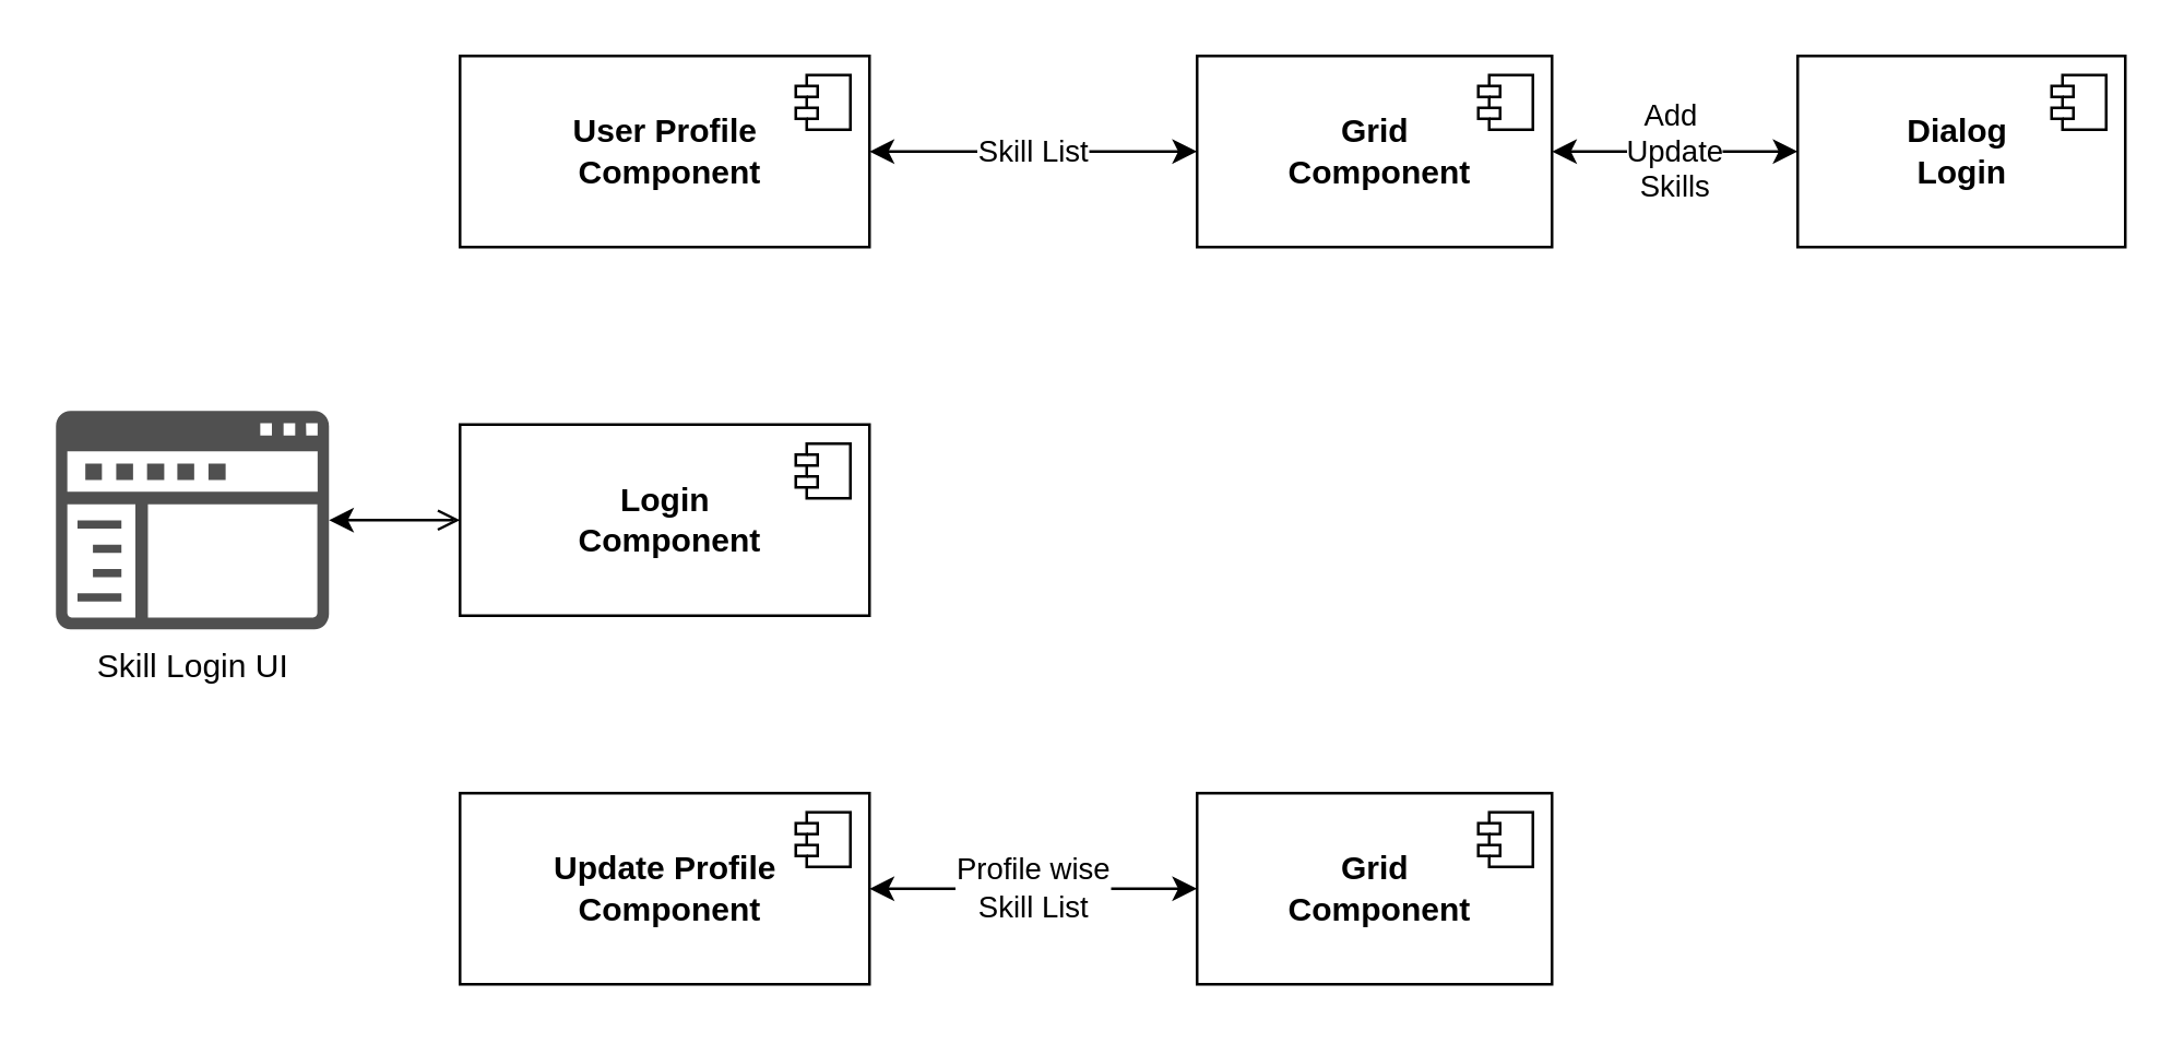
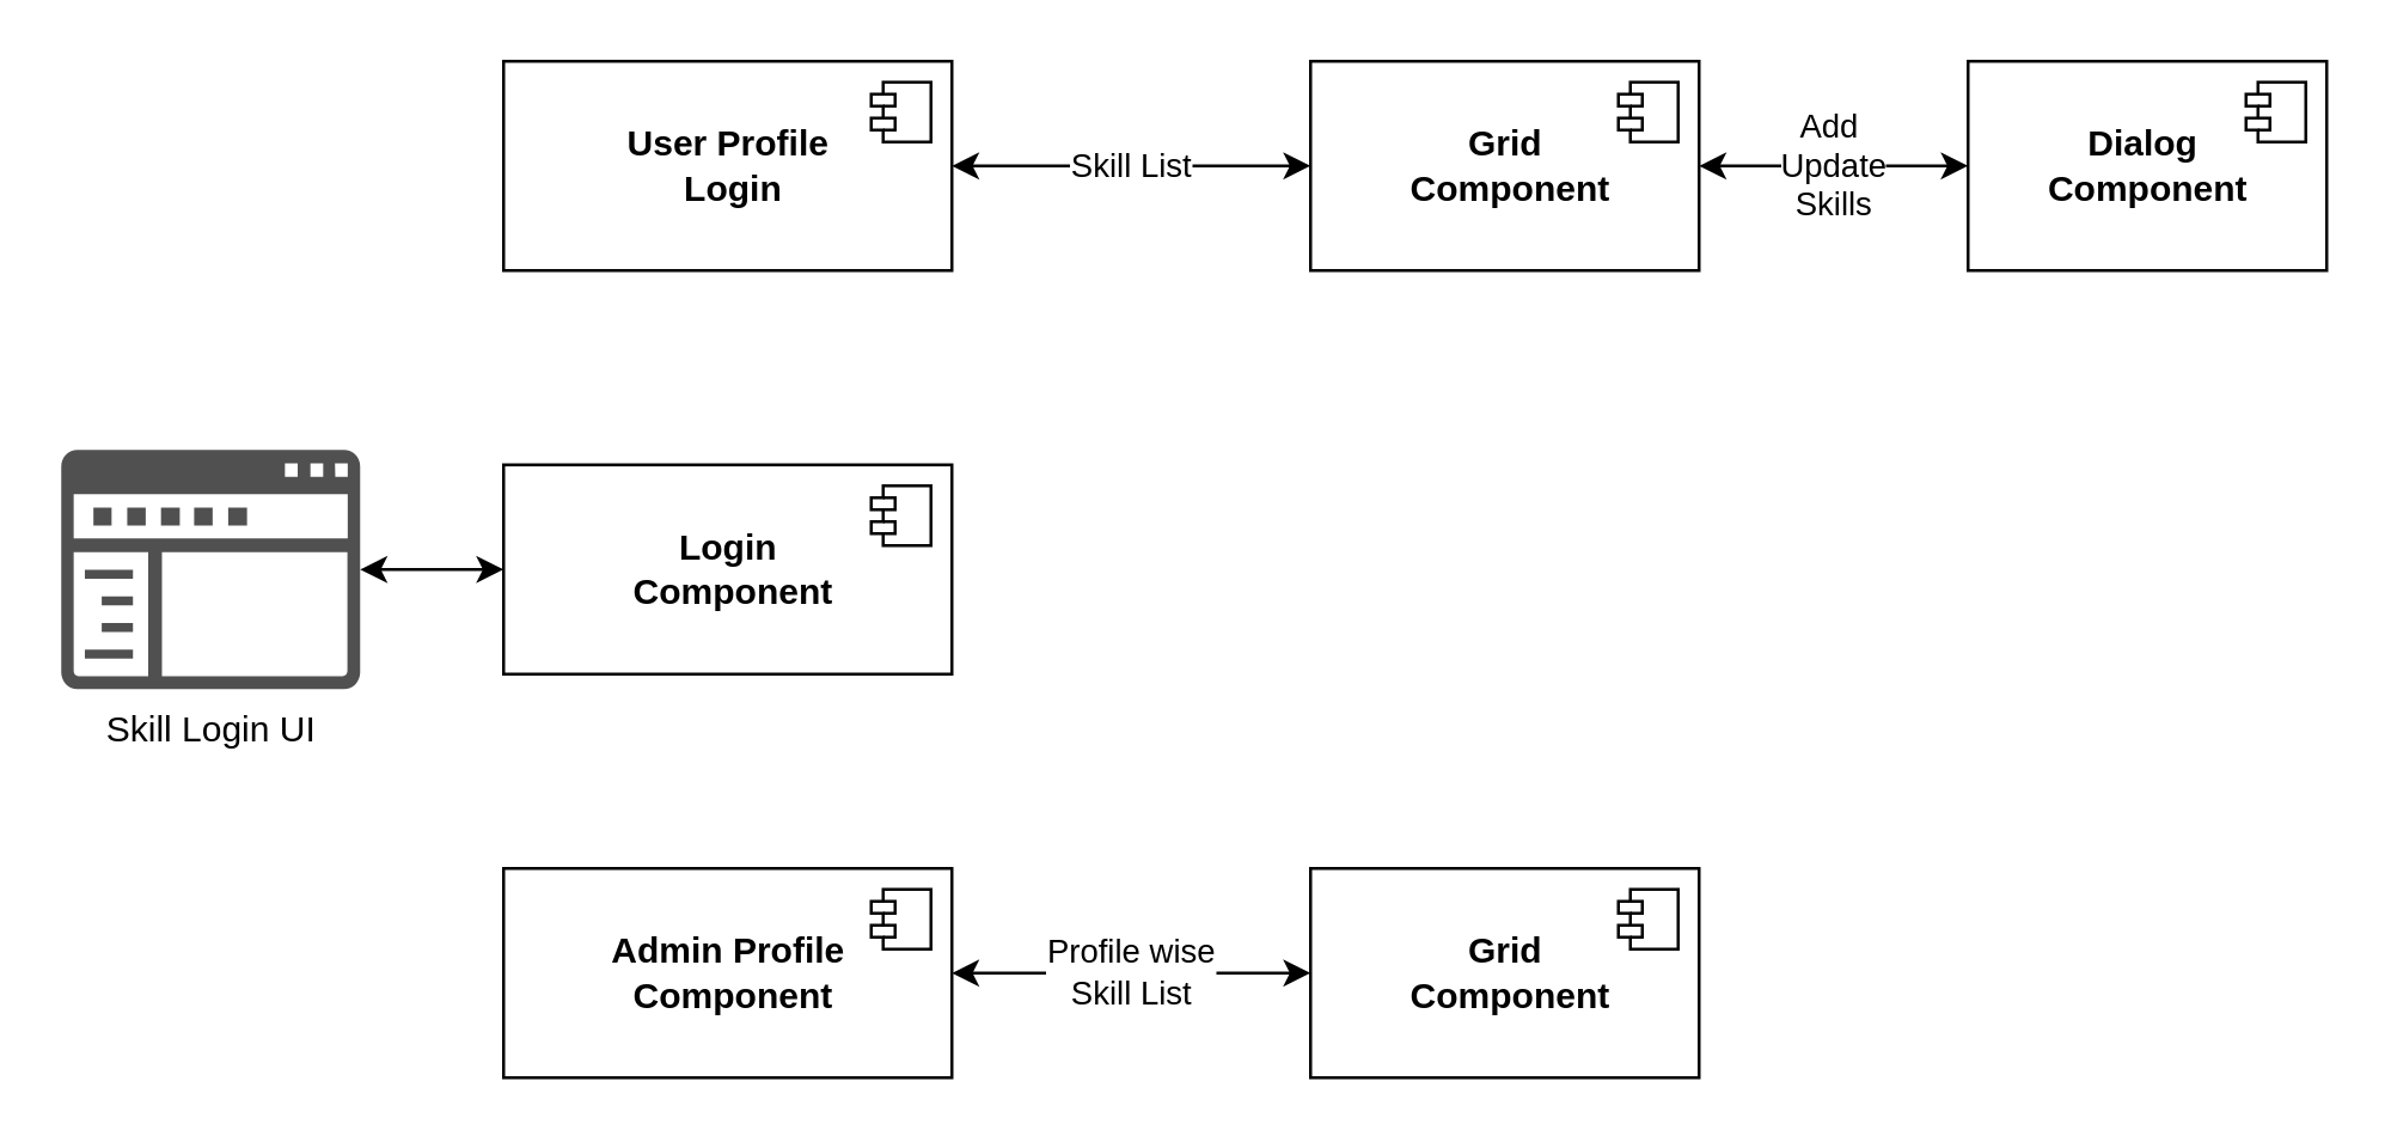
- <mxCell id="11" value="&lt;b&gt;User Profile&lt;br&gt;&amp;nbsp;Component&lt;/b&gt;" style="html=1;dropTarget=0;" vertex="1" parent="1"><mxGeometry x="168" y="20" width="150" height="70" as="geometry" /></mxCell>
+ <mxCell id="11" value="&lt;b&gt;User Profile&lt;br&gt;&amp;nbsp;Login&lt;/b&gt;" style="html=1;dropTarget=0;" vertex="1" parent="1"><mxGeometry x="168" y="20" width="150" height="70" as="geometry" /></mxCell>
- <mxCell id="5" value="&lt;b&gt;Dialog&amp;nbsp;&lt;br&gt;Login&lt;/b&gt;" style="html=1;dropTarget=0;" vertex="1" parent="1"><mxGeometry x="658" y="20" width="120" height="70" as="geometry" /></mxCell>
+ <mxCell id="5" value="&lt;b&gt;Dialog&amp;nbsp;&lt;br&gt;Component&lt;/b&gt;" style="html=1;dropTarget=0;" vertex="1" parent="1"><mxGeometry x="658" y="20" width="120" height="70" as="geometry" /></mxCell>
- <mxCell id="8" value="" style="endArrow=open;startArrow=classic;html=1;rounded=0;exitX=1;exitY=0.5;exitDx=0;exitDy=0;exitPerimeter=0;entryX=0;entryY=0.5;entryDx=0;entryDy=0;" edge="1" parent="1" source="2" target="9"><mxGeometry width="50" height="50" relative="1" as="geometry"><mxPoint x="340" y="200" as="sourcePoint" /><mxPoint x="100" y="90" as="targetPoint" /></mxGeometry></mxCell>
+ <mxCell id="8" value="" style="endArrow=classic;startArrow=classic;html=1;rounded=0;exitX=1;exitY=0.5;exitDx=0;exitDy=0;exitPerimeter=0;entryX=0;entryY=0.5;entryDx=0;entryDy=0;" edge="1" parent="1" source="2" target="9"><mxGeometry width="50" height="50" relative="1" as="geometry"><mxPoint x="340" y="200" as="sourcePoint" /><mxPoint x="100" y="90" as="targetPoint" /></mxGeometry></mxCell>
- <mxCell id="14" value="&lt;b&gt;Update Profile&lt;br&gt;&amp;nbsp;Component&lt;/b&gt;" style="html=1;dropTarget=0;" vertex="1" parent="1"><mxGeometry x="168" y="290" width="150" height="70" as="geometry" /></mxCell>
+ <mxCell id="14" value="&lt;b&gt;Admin Profile&lt;br&gt;&amp;nbsp;Component&lt;/b&gt;" style="html=1;dropTarget=0;" vertex="1" parent="1"><mxGeometry x="168" y="290" width="150" height="70" as="geometry" /></mxCell>
